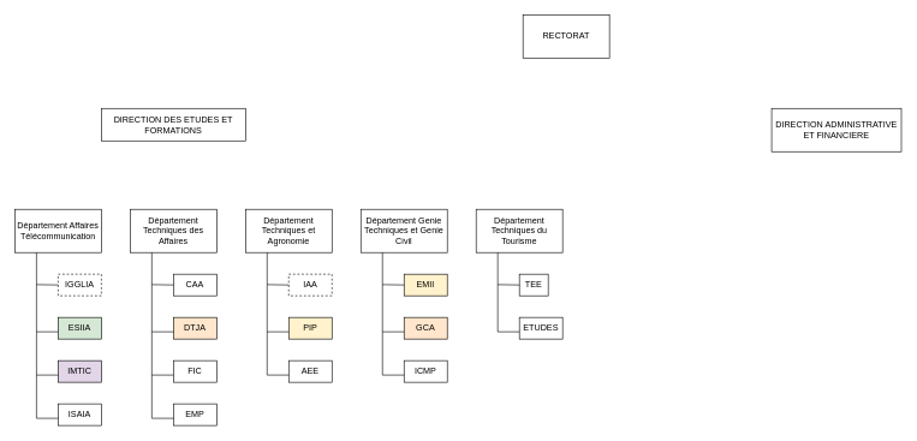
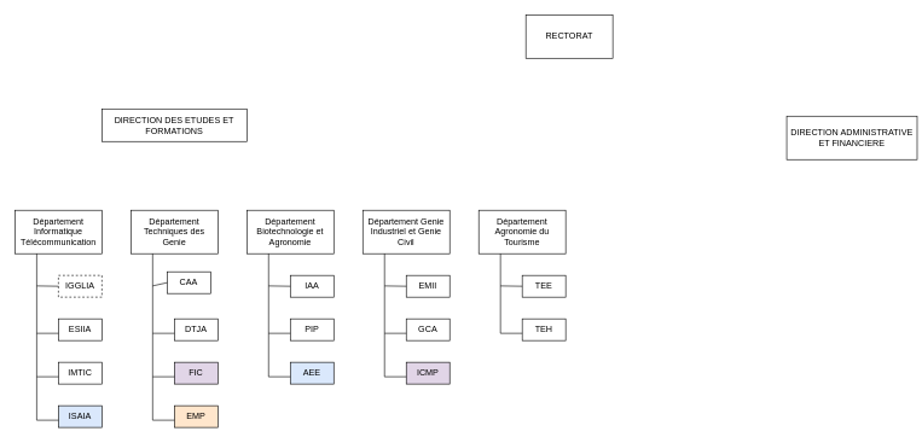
- <mxCell id="3" value="DIRECTION ADMINISTRATIVE ET FINANCIERE" style="rounded=0;whiteSpace=wrap;html=1;" vertex="1" parent="1"><mxGeometry x="1070" y="150" width="180" height="60" as="geometry" /></mxCell>
+ <mxCell id="3" value="DIRECTION ADMINISTRATIVE ET FINANCIERE" style="rounded=0;whiteSpace=wrap;html=1;" vertex="1" parent="1"><mxGeometry x="1085" y="160" width="180" height="60" as="geometry" /></mxCell>
- <mxCell id="5" value="Département Affaires Télécommunication" style="rounded=0;whiteSpace=wrap;html=1;" vertex="1" parent="1"><mxGeometry x="20" y="290" width="120" height="60" as="geometry" /></mxCell>
+ <mxCell id="5" value="Département Informatique Télécommunication" style="rounded=0;whiteSpace=wrap;html=1;" vertex="1" parent="1"><mxGeometry x="20" y="290" width="120" height="60" as="geometry" /></mxCell>
- <mxCell id="15" value="Département Techniques des Affaires" style="rounded=0;whiteSpace=wrap;html=1;" vertex="1" parent="1"><mxGeometry x="180" y="290" width="120" height="60" as="geometry" /></mxCell>
+ <mxCell id="15" value="Département Techniques des Genie" style="rounded=0;whiteSpace=wrap;html=1;" vertex="1" parent="1"><mxGeometry x="180" y="290" width="120" height="60" as="geometry" /></mxCell>
- <mxCell id="25" value="Département Techniques et Agronomie" style="rounded=0;whiteSpace=wrap;html=1;" vertex="1" parent="1"><mxGeometry x="340" y="290" width="120" height="60" as="geometry" /></mxCell>
+ <mxCell id="25" value="Département Biotechnologie et Agronomie" style="rounded=0;whiteSpace=wrap;html=1;" vertex="1" parent="1"><mxGeometry x="340" y="290" width="120" height="60" as="geometry" /></mxCell>
- <mxCell id="33" value="Département Genie Techniques et Genie Civil" style="rounded=0;whiteSpace=wrap;html=1;" vertex="1" parent="1"><mxGeometry x="500" y="290" width="120" height="60" as="geometry" /></mxCell>
+ <mxCell id="33" value="Département Genie Industriel et Genie Civil" style="rounded=0;whiteSpace=wrap;html=1;" vertex="1" parent="1"><mxGeometry x="500" y="290" width="120" height="60" as="geometry" /></mxCell>
- <mxCell id="41" value="Département Techniques du Tourisme" style="rounded=0;whiteSpace=wrap;html=1;" vertex="1" parent="1"><mxGeometry x="660" y="290" width="120" height="60" as="geometry" /></mxCell>
+ <mxCell id="41" value="Département Agronomie du Tourisme" style="rounded=0;whiteSpace=wrap;html=1;" vertex="1" parent="1"><mxGeometry x="660" y="290" width="120" height="60" as="geometry" /></mxCell>
- <mxCell id="16" value="CAA" style="rounded=0;whiteSpace=wrap;html=1;" vertex="1" parent="1"><mxGeometry x="240" y="380" width="60" height="30" as="geometry" /></mxCell>
+ <mxCell id="16" value="CAA" style="rounded=0;whiteSpace=wrap;html=1;" vertex="1" parent="1"><mxGeometry x="230" y="375" width="60" height="30" as="geometry" /></mxCell>
- <mxCell id="26" value="IAA" style="rounded=0;whiteSpace=wrap;html=1;dashed=1;" vertex="1" parent="1"><mxGeometry x="400" y="380" width="60" height="30" as="geometry" /></mxCell>
+ <mxCell id="26" value="IAA" style="rounded=0;whiteSpace=wrap;html=1;" vertex="1" parent="1"><mxGeometry x="400" y="380" width="60" height="30" as="geometry" /></mxCell>
- <mxCell id="34" value="EMII" style="rounded=0;whiteSpace=wrap;html=1;fillColor=#fff2cc;" vertex="1" parent="1"><mxGeometry x="560" y="380" width="60" height="30" as="geometry" /></mxCell>
+ <mxCell id="34" value="EMII" style="rounded=0;whiteSpace=wrap;html=1;" vertex="1" parent="1"><mxGeometry x="560" y="380" width="60" height="30" as="geometry" /></mxCell>
- <mxCell id="42" value="TEE" style="rounded=0;whiteSpace=wrap;html=1;" vertex="1" parent="1"><mxGeometry x="720" y="380" width="40" height="30" as="geometry" /></mxCell>
+ <mxCell id="42" value="TEE" style="rounded=0;whiteSpace=wrap;html=1;" vertex="1" parent="1"><mxGeometry x="720" y="380" width="60" height="30" as="geometry" /></mxCell>
- <mxCell id="7" value="ESIIA" style="rounded=0;whiteSpace=wrap;html=1;fillColor=#d5e8d4;" vertex="1" parent="1"><mxGeometry x="80" y="440" width="60" height="30" as="geometry" /></mxCell>
+ <mxCell id="7" value="ESIIA" style="rounded=0;whiteSpace=wrap;html=1;" vertex="1" parent="1"><mxGeometry x="80" y="440" width="60" height="30" as="geometry" /></mxCell>
- <mxCell id="17" value="DTJA" style="rounded=0;whiteSpace=wrap;html=1;fillColor=#ffe6cc;" vertex="1" parent="1"><mxGeometry x="240" y="440" width="60" height="30" as="geometry" /></mxCell>
+ <mxCell id="17" value="DTJA" style="rounded=0;whiteSpace=wrap;html=1;" vertex="1" parent="1"><mxGeometry x="240" y="440" width="60" height="30" as="geometry" /></mxCell>
- <mxCell id="27" value="PIP" style="rounded=0;whiteSpace=wrap;html=1;fillColor=#fff2cc;" vertex="1" parent="1"><mxGeometry x="400" y="440" width="60" height="30" as="geometry" /></mxCell>
+ <mxCell id="27" value="PIP" style="rounded=0;whiteSpace=wrap;html=1;" vertex="1" parent="1"><mxGeometry x="400" y="440" width="60" height="30" as="geometry" /></mxCell>
- <mxCell id="35" value="GCA" style="rounded=0;whiteSpace=wrap;html=1;fillColor=#ffe6cc;" vertex="1" parent="1"><mxGeometry x="560" y="440" width="60" height="30" as="geometry" /></mxCell>
+ <mxCell id="35" value="GCA" style="rounded=0;whiteSpace=wrap;html=1;" vertex="1" parent="1"><mxGeometry x="560" y="440" width="60" height="30" as="geometry" /></mxCell>
- <mxCell id="43" value="ETUDES" style="rounded=0;whiteSpace=wrap;html=1;" vertex="1" parent="1"><mxGeometry x="720" y="440" width="60" height="30" as="geometry" /></mxCell>
+ <mxCell id="43" value="TEH" style="rounded=0;whiteSpace=wrap;html=1;" vertex="1" parent="1"><mxGeometry x="720" y="440" width="60" height="30" as="geometry" /></mxCell>
- <mxCell id="9" value="IMTIC" style="rounded=0;whiteSpace=wrap;html=1;fillColor=#e1d5e7;" vertex="1" parent="1"><mxGeometry x="80" y="500" width="60" height="30" as="geometry" /></mxCell>
+ <mxCell id="9" value="IMTIC" style="rounded=0;whiteSpace=wrap;html=1;" vertex="1" parent="1"><mxGeometry x="80" y="500" width="60" height="30" as="geometry" /></mxCell>
- <mxCell id="19" value="FIC" style="rounded=0;whiteSpace=wrap;html=1;" vertex="1" parent="1"><mxGeometry x="240" y="500" width="60" height="30" as="geometry" /></mxCell>
+ <mxCell id="19" value="FIC" style="rounded=0;whiteSpace=wrap;html=1;fillColor=#e1d5e7;" vertex="1" parent="1"><mxGeometry x="240" y="500" width="60" height="30" as="geometry" /></mxCell>
- <mxCell id="28" value="AEE" style="rounded=0;whiteSpace=wrap;html=1;" vertex="1" parent="1"><mxGeometry x="400" y="500" width="60" height="30" as="geometry" /></mxCell>
+ <mxCell id="28" value="AEE" style="rounded=0;whiteSpace=wrap;html=1;fillColor=#dae8fc;" vertex="1" parent="1"><mxGeometry x="400" y="500" width="60" height="30" as="geometry" /></mxCell>
- <mxCell id="36" value="ICMP" style="rounded=0;whiteSpace=wrap;html=1;" vertex="1" parent="1"><mxGeometry x="560" y="500" width="60" height="30" as="geometry" /></mxCell>
+ <mxCell id="36" value="ICMP" style="rounded=0;whiteSpace=wrap;html=1;fillColor=#e1d5e7;" vertex="1" parent="1"><mxGeometry x="560" y="500" width="60" height="30" as="geometry" /></mxCell>
- <mxCell id="8" value="ISAIA" style="rounded=0;whiteSpace=wrap;html=1;" vertex="1" parent="1"><mxGeometry x="80" y="560" width="60" height="30" as="geometry" /></mxCell>
+ <mxCell id="8" value="ISAIA" style="rounded=0;whiteSpace=wrap;html=1;fillColor=#dae8fc;" vertex="1" parent="1"><mxGeometry x="80" y="560" width="60" height="30" as="geometry" /></mxCell>
- <mxCell id="18" value="EMP" style="rounded=0;whiteSpace=wrap;html=1;" vertex="1" parent="1"><mxGeometry x="240" y="560" width="60" height="30" as="geometry" /></mxCell>
+ <mxCell id="18" value="EMP" style="rounded=0;whiteSpace=wrap;html=1;fillColor=#ffe6cc;" vertex="1" parent="1"><mxGeometry x="240" y="560" width="60" height="30" as="geometry" /></mxCell>
